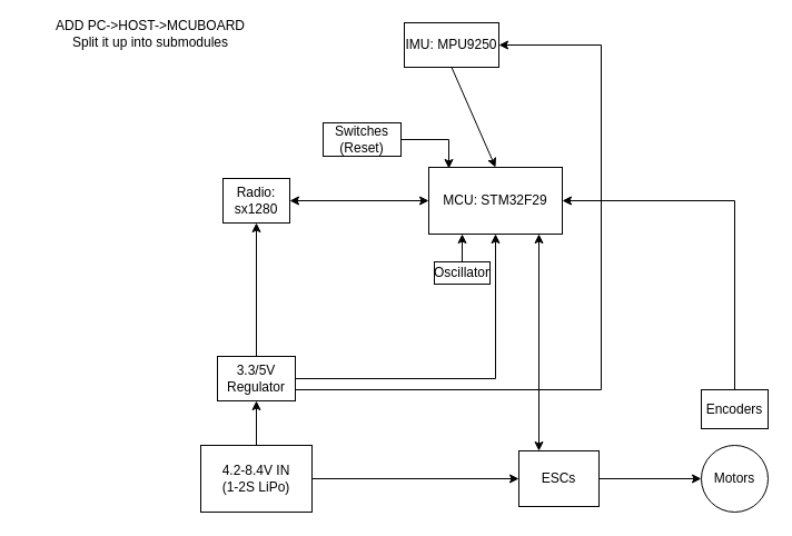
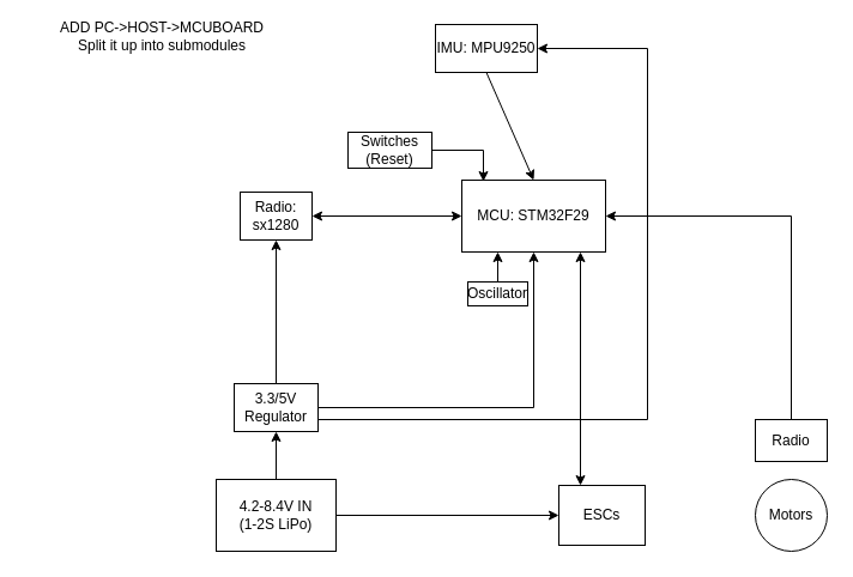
- <mxCell id="20" value="Encoders" style="rounded=0;whiteSpace=wrap;html=1;" vertex="1" parent="1"><mxGeometry x="630" y="350" width="60" height="35" as="geometry" /></mxCell>
+ <mxCell id="20" value="Radio" style="rounded=0;whiteSpace=wrap;html=1;" vertex="1" parent="1"><mxGeometry x="630" y="350" width="60" height="35" as="geometry" /></mxCell>
- <mxCell id="19" value="" style="endArrow=classic;html=1;entryX=0;entryY=0.5;entryDx=0;entryDy=0;exitX=1;exitY=0.5;exitDx=0;exitDy=0;" edge="1" parent="1" source="15" target="18"><mxGeometry width="50" height="50" relative="1" as="geometry"><mxPoint x="400" y="210" as="sourcePoint" /><mxPoint x="450" y="160" as="targetPoint" /></mxGeometry></mxCell>
